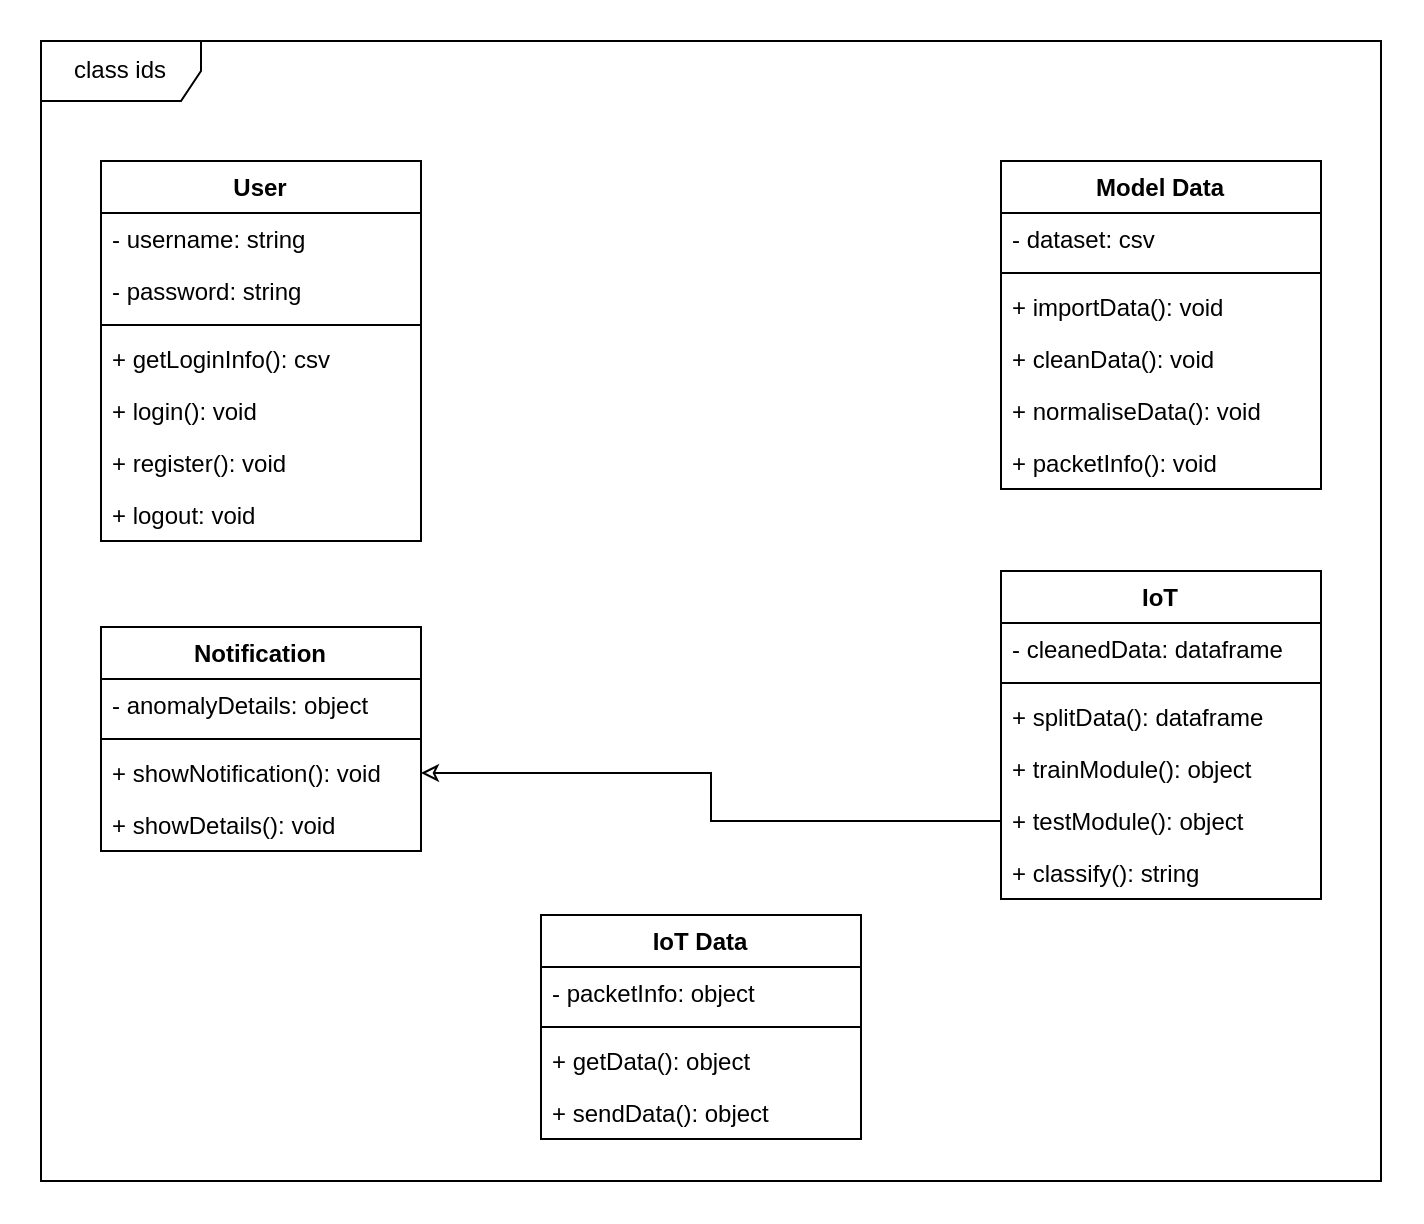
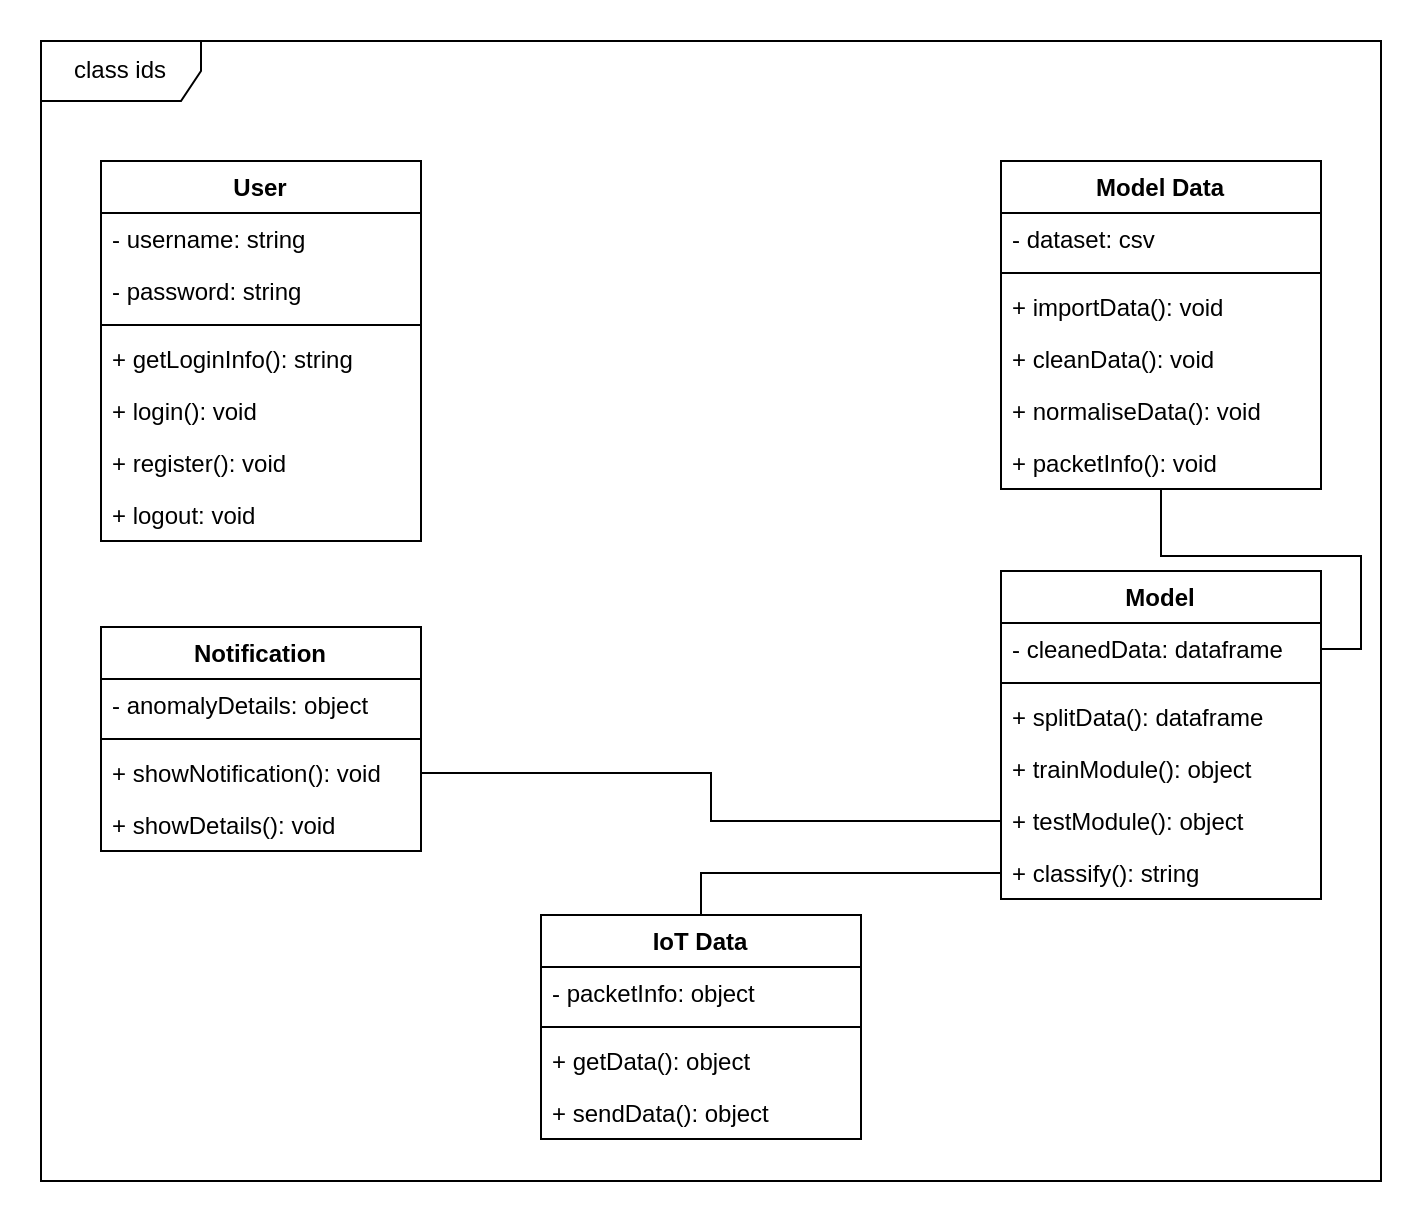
- <mxCell id="7" value="+ getLoginInfo(): csv" style="text;strokeColor=none;fillColor=none;align=left;verticalAlign=top;spacingLeft=4;spacingRight=4;overflow=hidden;rotatable=0;points=[[0,0.5],[1,0.5]];portConstraint=eastwest;" vertex="1" parent="3"><mxGeometry y="86" width="160" height="26" as="geometry" /></mxCell>
+ <mxCell id="7" value="+ getLoginInfo(): string" style="text;strokeColor=none;fillColor=none;align=left;verticalAlign=top;spacingLeft=4;spacingRight=4;overflow=hidden;rotatable=0;points=[[0,0.5],[1,0.5]];portConstraint=eastwest;" vertex="1" parent="3"><mxGeometry y="86" width="160" height="26" as="geometry" /></mxCell>
+ <mxCell id="11" value="" style="edgeStyle=orthogonalEdgeStyle;rounded=0;orthogonalLoop=1;jettySize=auto;html=1;endArrow=none;endFill=0;" edge="1" parent="1" source="12" target="20"><mxGeometry relative="1" as="geometry" /></mxCell>
- <mxCell id="19" value="IoT" style="swimlane;fontStyle=1;align=center;verticalAlign=top;childLayout=stackLayout;horizontal=1;startSize=26;horizontalStack=0;resizeParent=1;resizeParentMax=0;resizeLast=0;collapsible=1;marginBottom=0;" vertex="1" parent="1"><mxGeometry x="500" y="285" width="160" height="164" as="geometry" /></mxCell>
+ <mxCell id="19" value="Model" style="swimlane;fontStyle=1;align=center;verticalAlign=top;childLayout=stackLayout;horizontal=1;startSize=26;horizontalStack=0;resizeParent=1;resizeParentMax=0;resizeLast=0;collapsible=1;marginBottom=0;" vertex="1" parent="1"><mxGeometry x="500" y="285" width="160" height="164" as="geometry" /></mxCell>
- <mxCell id="37" style="edgeStyle=orthogonalEdgeStyle;rounded=0;orthogonalLoop=1;jettySize=auto;html=1;exitX=0;exitY=0.5;exitDx=0;exitDy=0;entryX=1;entryY=0.5;entryDx=0;entryDy=0;endArrow=classic;endFill=0;" edge="1" parent="1" source="24" target="29"><mxGeometry relative="1" as="geometry" /></mxCell>
+ <mxCell id="37" style="edgeStyle=orthogonalEdgeStyle;rounded=0;orthogonalLoop=1;jettySize=auto;html=1;exitX=0;exitY=0.5;exitDx=0;exitDy=0;entryX=1;entryY=0.5;entryDx=0;entryDy=0;endArrow=none;endFill=0;" edge="1" parent="1" source="24" target="29"><mxGeometry relative="1" as="geometry" /></mxCell>
+ <mxCell id="36" style="edgeStyle=orthogonalEdgeStyle;rounded=0;orthogonalLoop=1;jettySize=auto;html=1;exitX=0;exitY=0.5;exitDx=0;exitDy=0;entryX=0.5;entryY=0;entryDx=0;entryDy=0;endArrow=none;endFill=0;" edge="1" parent="1" source="25" target="31"><mxGeometry relative="1" as="geometry" /></mxCell>
